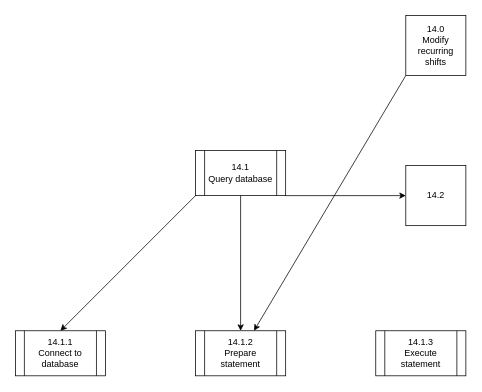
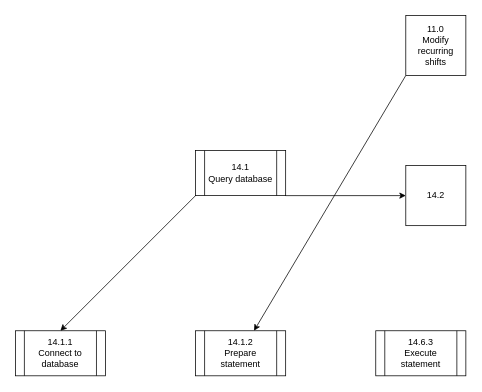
- <mxCell id="2" value="14.0&lt;br&gt;Modify recurring shifts" style="whiteSpace=wrap;html=1;aspect=fixed;" vertex="1" parent="1"><mxGeometry x="540" width="80" height="80" as="geometry" y="20" /></mxCell>
+ <mxCell id="2" value="11.0&lt;br&gt;Modify recurring shifts" style="whiteSpace=wrap;html=1;aspect=fixed;" vertex="1" parent="1"><mxGeometry x="540" width="80" height="80" as="geometry" y="20" /></mxCell>
- <mxCell id="8" value="" style="endArrow=classic;html=1;entryX=0.5;entryY=0;entryDx=0;entryDy=0;exitX=0.5;exitY=1;exitDx=0;exitDy=0;" edge="1" parent="1" source="3" target="5"><mxGeometry width="50" height="50" relative="1" as="geometry"><mxPoint x="270" y="350" as="sourcePoint" /><mxPoint x="320" y="300" as="targetPoint" /></mxGeometry></mxCell>
- <mxCell id="6" value="&lt;span style=&quot;white-space: normal&quot;&gt;14.1.3&lt;/span&gt;&lt;br style=&quot;white-space: normal&quot;&gt;&lt;span style=&quot;white-space: normal&quot;&gt;Execute statement&lt;/span&gt;" style="shape=process;whiteSpace=wrap;html=1;backgroundOutline=1;fillColor=#FFFFFF;" vertex="1" parent="1"><mxGeometry x="500" y="440" width="120" height="60" as="geometry" /></mxCell>
+ <mxCell id="6" value="&lt;span style=&quot;white-space: normal&quot;&gt;14.6.3&lt;/span&gt;&lt;br style=&quot;white-space: normal&quot;&gt;&lt;span style=&quot;white-space: normal&quot;&gt;Execute statement&lt;/span&gt;" style="shape=process;whiteSpace=wrap;html=1;backgroundOutline=1;fillColor=#FFFFFF;" vertex="1" parent="1"><mxGeometry x="500" y="440" width="120" height="60" as="geometry" /></mxCell>
